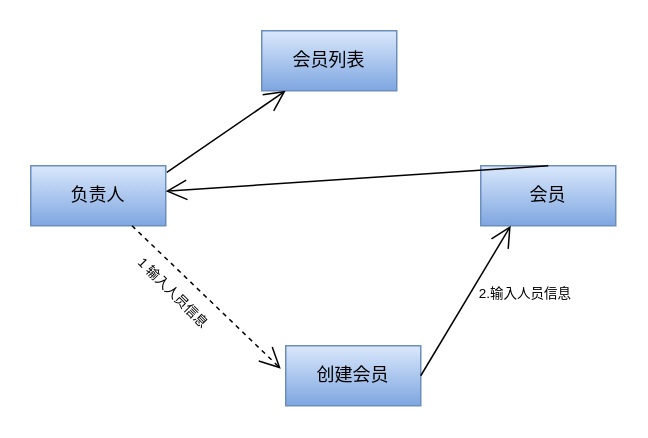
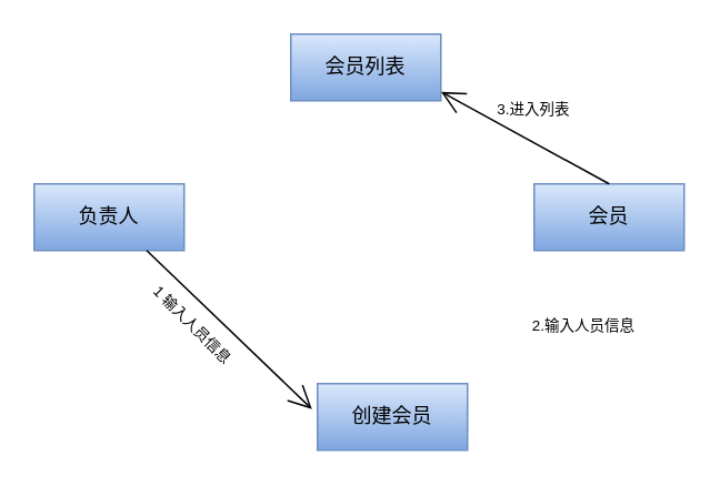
+ <mxCell id="11" value="3.进入列表" style="text;align=center;verticalAlign=middle;resizable=0;points=[];autosize=1;strokeColor=none;fillColor=none;fontSize=9;" vertex="1" parent="1"><mxGeometry x="280" y="50" width="80" height="30" as="geometry" /></mxCell>
- <mxCell id="12" value="" style="endArrow=open;endFill=1;endSize=12;html=1;rounded=0;exitX=1.008;exitY=0.111;exitDx=0;exitDy=0;exitPerimeter=0;" edge="1" parent="1" source="2" target="5"><mxGeometry width="160" relative="1" as="geometry"><mxPoint x="190" y="140" as="sourcePoint" /><mxPoint x="350" y="140" as="targetPoint" /></mxGeometry></mxCell>
- <mxCell id="10" value="" style="endArrow=open;endFill=1;endSize=12;html=1;rounded=0;exitX=0.5;exitY=0;exitDx=0;exitDy=0;" edge="1" parent="1" source="4" target="2"><mxGeometry width="160" relative="1" as="geometry"><mxPoint x="190" y="140" as="sourcePoint" /><mxPoint x="350" y="140" as="targetPoint" /></mxGeometry></mxCell>
+ <mxCell id="10" value="" style="endArrow=open;endFill=1;endSize=12;html=1;rounded=0;entryX=1.002;entryY=0.868;entryDx=0;entryDy=0;entryPerimeter=0;exitX=0.5;exitY=0;exitDx=0;exitDy=0;" edge="1" parent="1" source="4" target="5"><mxGeometry width="160" relative="1" as="geometry"><mxPoint x="190" y="140" as="sourcePoint" /><mxPoint x="350" y="140" as="targetPoint" /></mxGeometry></mxCell>
- <mxCell id="8" value="" style="endArrow=open;endFill=1;endSize=12;html=1;rounded=0;exitX=0.75;exitY=1;exitDx=0;exitDy=0;entryX=-0.037;entryY=0.382;entryDx=0;entryDy=0;entryPerimeter=0;dashed=1;" edge="1" parent="1" source="2" target="3"><mxGeometry width="160" relative="1" as="geometry"><mxPoint x="190" y="140" as="sourcePoint" /><mxPoint x="350" y="140" as="targetPoint" /></mxGeometry></mxCell>
+ <mxCell id="8" value="" style="endArrow=open;endFill=1;endSize=12;html=1;rounded=0;exitX=0.75;exitY=1;exitDx=0;exitDy=0;entryX=-0.037;entryY=0.382;entryDx=0;entryDy=0;entryPerimeter=0;" edge="1" parent="1" source="2" target="3"><mxGeometry width="160" relative="1" as="geometry"><mxPoint x="190" y="140" as="sourcePoint" /><mxPoint x="350" y="140" as="targetPoint" /></mxGeometry></mxCell>
- <mxCell id="9" value="" style="endArrow=open;endFill=1;endSize=12;html=1;rounded=0;exitX=1;exitY=0.5;exitDx=0;exitDy=0;entryX=0.222;entryY=1;entryDx=0;entryDy=0;entryPerimeter=0;" edge="1" parent="1" source="3" target="4"><mxGeometry width="160" relative="1" as="geometry"><mxPoint x="190" y="140" as="sourcePoint" /><mxPoint x="350" y="140" as="targetPoint" /></mxGeometry></mxCell>
